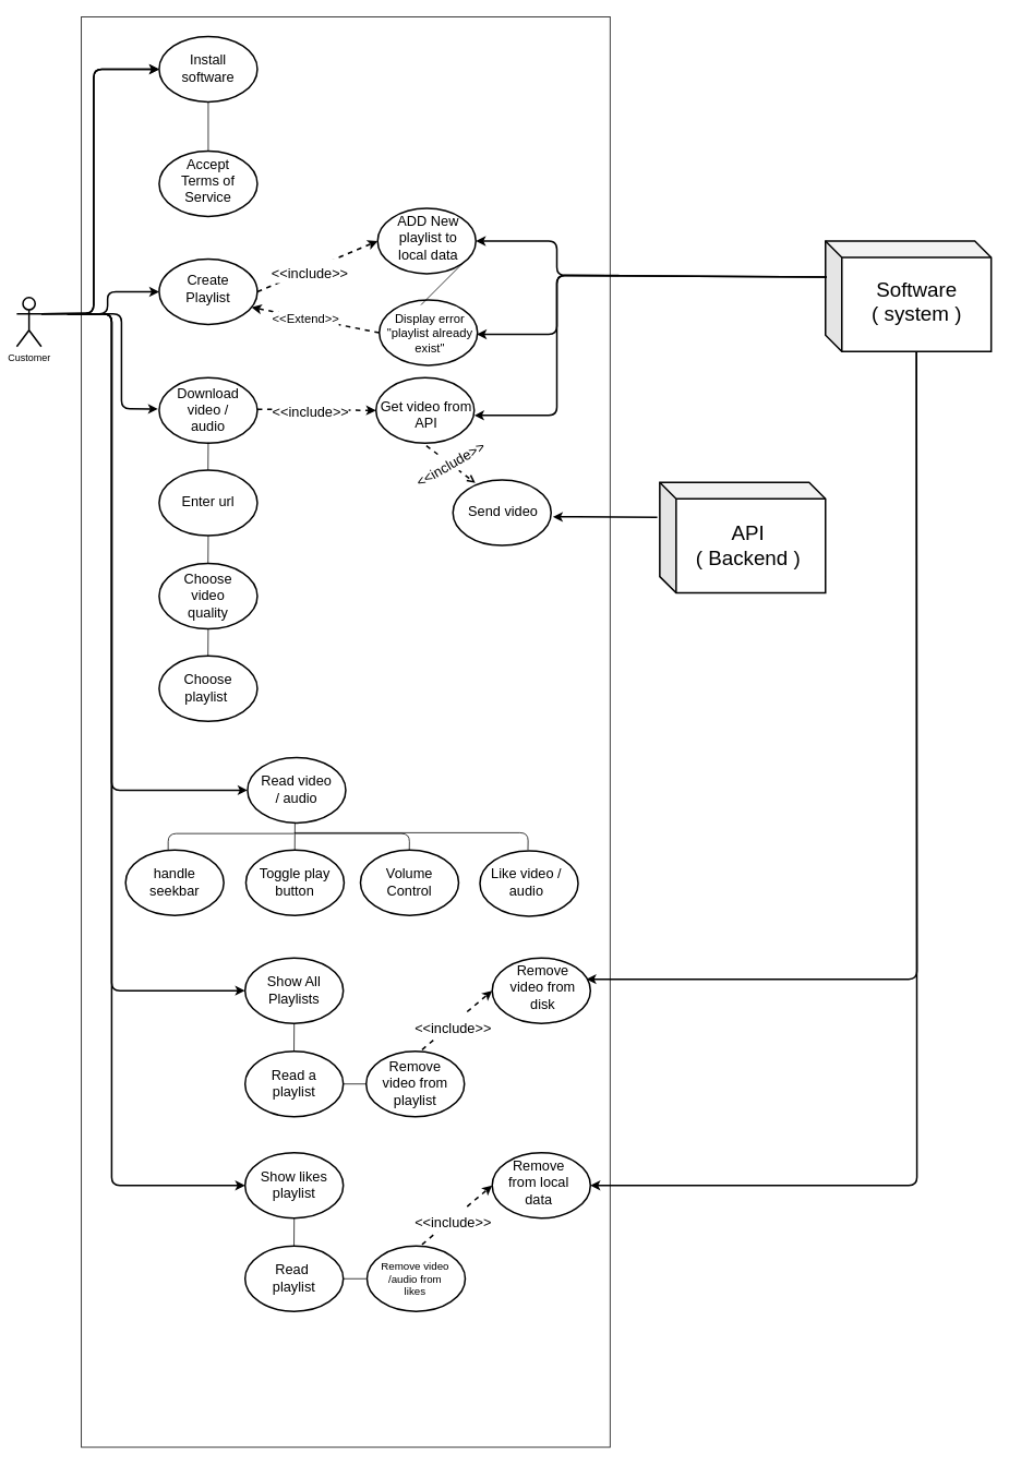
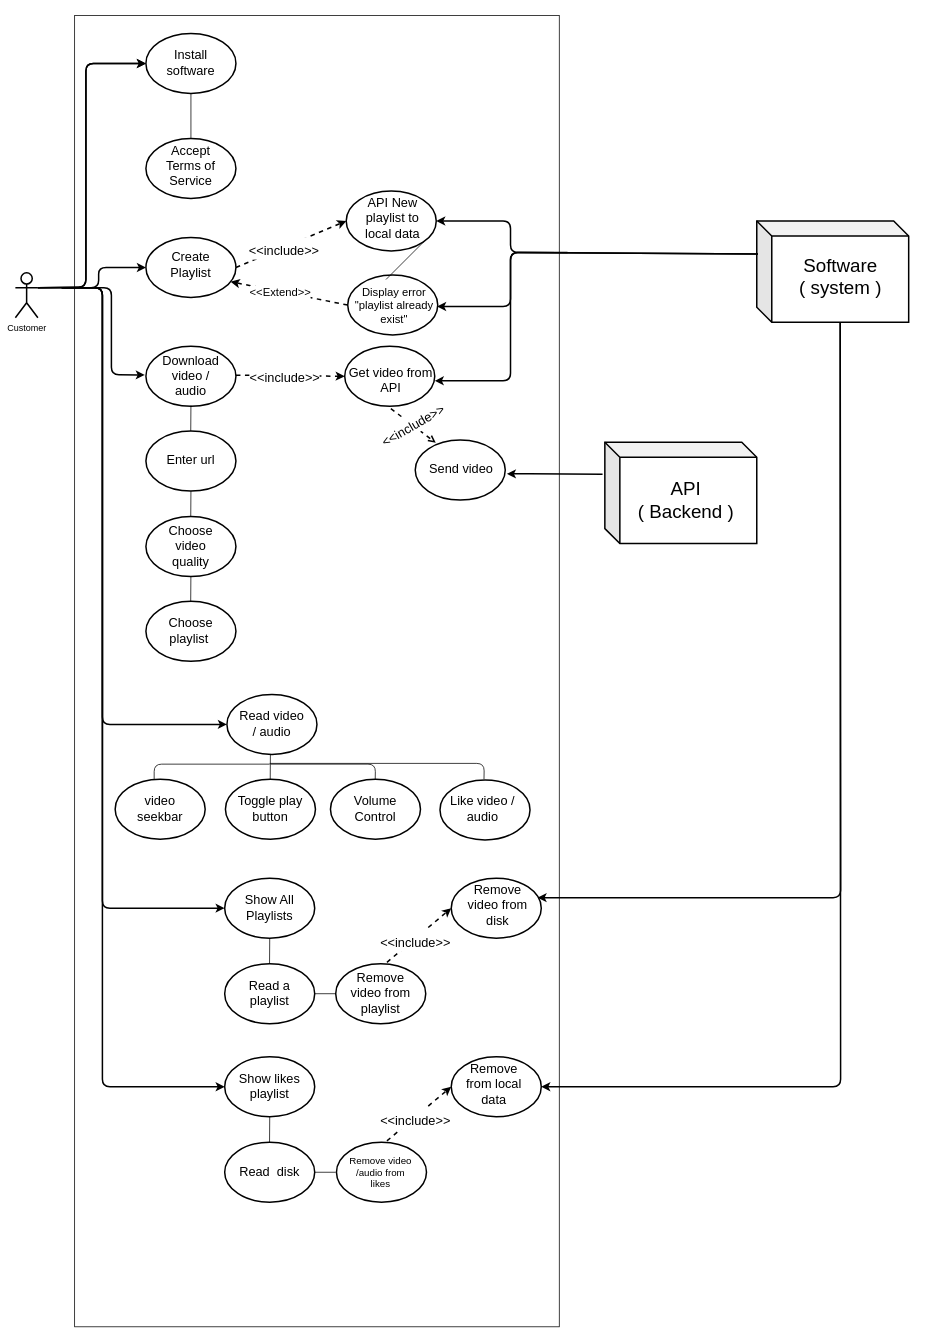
- <mxCell id="60" value="&lt;span style=&quot;font-size: 17px&quot;&gt;ADD New playlist to local data&lt;/span&gt;" style="text;html=1;strokeColor=none;fillColor=none;align=center;verticalAlign=middle;whiteSpace=wrap;rounded=0;fontColor=#000000;" parent="1" vertex="1"><mxGeometry x="478" y="254" width="90" height="74" as="geometry" /></mxCell>
+ <mxCell id="60" value="&lt;span style=&quot;font-size: 17px&quot;&gt;API New playlist to local data&lt;/span&gt;" style="text;html=1;strokeColor=none;fillColor=none;align=center;verticalAlign=middle;whiteSpace=wrap;rounded=0;fontColor=#000000;" parent="1" vertex="1"><mxGeometry x="478" y="254" width="90" height="74" as="geometry" /></mxCell>
- <mxCell id="16" value="&lt;font style=&quot;font-size: 17px&quot;&gt;handle seekbar&lt;br&gt;&lt;/font&gt;" style="text;html=1;strokeColor=none;fillColor=none;align=center;verticalAlign=middle;whiteSpace=wrap;rounded=0;fontColor=#000000;" parent="5" vertex="1"><mxGeometry x="15" y="116" width="90" height="74" as="geometry" /></mxCell>
+ <mxCell id="16" value="&lt;font style=&quot;font-size: 17px&quot;&gt;video seekbar&lt;br&gt;&lt;/font&gt;" style="text;html=1;strokeColor=none;fillColor=none;align=center;verticalAlign=middle;whiteSpace=wrap;rounded=0;fontColor=#000000;" parent="5" vertex="1"><mxGeometry x="15" y="116" width="90" height="74" as="geometry" /></mxCell>
- <mxCell id="36" value="&lt;font style=&quot;font-size: 17px&quot;&gt;Read&amp;nbsp; playlist&lt;br&gt;&lt;/font&gt;" style="text;html=1;strokeColor=none;fillColor=none;align=center;verticalAlign=middle;whiteSpace=wrap;rounded=0;fontColor=#000000;" vertex="1" parent="2"><mxGeometry x="215" y="1505" width="90" height="74" as="geometry" /></mxCell>
+ <mxCell id="36" value="&lt;font style=&quot;font-size: 17px&quot;&gt;Read&amp;nbsp; disk&lt;br&gt;&lt;/font&gt;" style="text;html=1;strokeColor=none;fillColor=none;align=center;verticalAlign=middle;whiteSpace=wrap;rounded=0;fontColor=#000000;" vertex="1" parent="2"><mxGeometry x="215" y="1505" width="90" height="74" as="geometry" /></mxCell>
